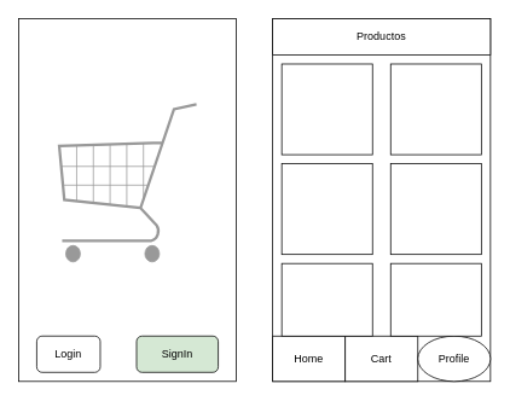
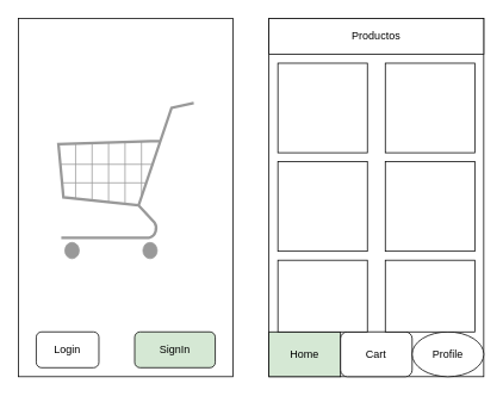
- <mxCell id="8" value="Home" style="rounded=0;whiteSpace=wrap;html=1;" vertex="1" parent="1"><mxGeometry x="300" y="370" width="80" height="50" as="geometry" /></mxCell>
+ <mxCell id="8" value="Home" style="rounded=0;whiteSpace=wrap;html=1;fillColor=#d5e8d4;" vertex="1" parent="1"><mxGeometry x="300" y="370" width="80" height="50" as="geometry" /></mxCell>
- <mxCell id="9" value="Cart" style="rounded=0;whiteSpace=wrap;html=1;" vertex="1" parent="1"><mxGeometry x="380" y="370" width="80" height="50" as="geometry" /></mxCell>
+ <mxCell id="9" value="Cart" style="whiteSpace=wrap;html=1;rounded=1;" vertex="1" parent="1"><mxGeometry x="380" y="370" width="80" height="50" as="geometry" /></mxCell>
